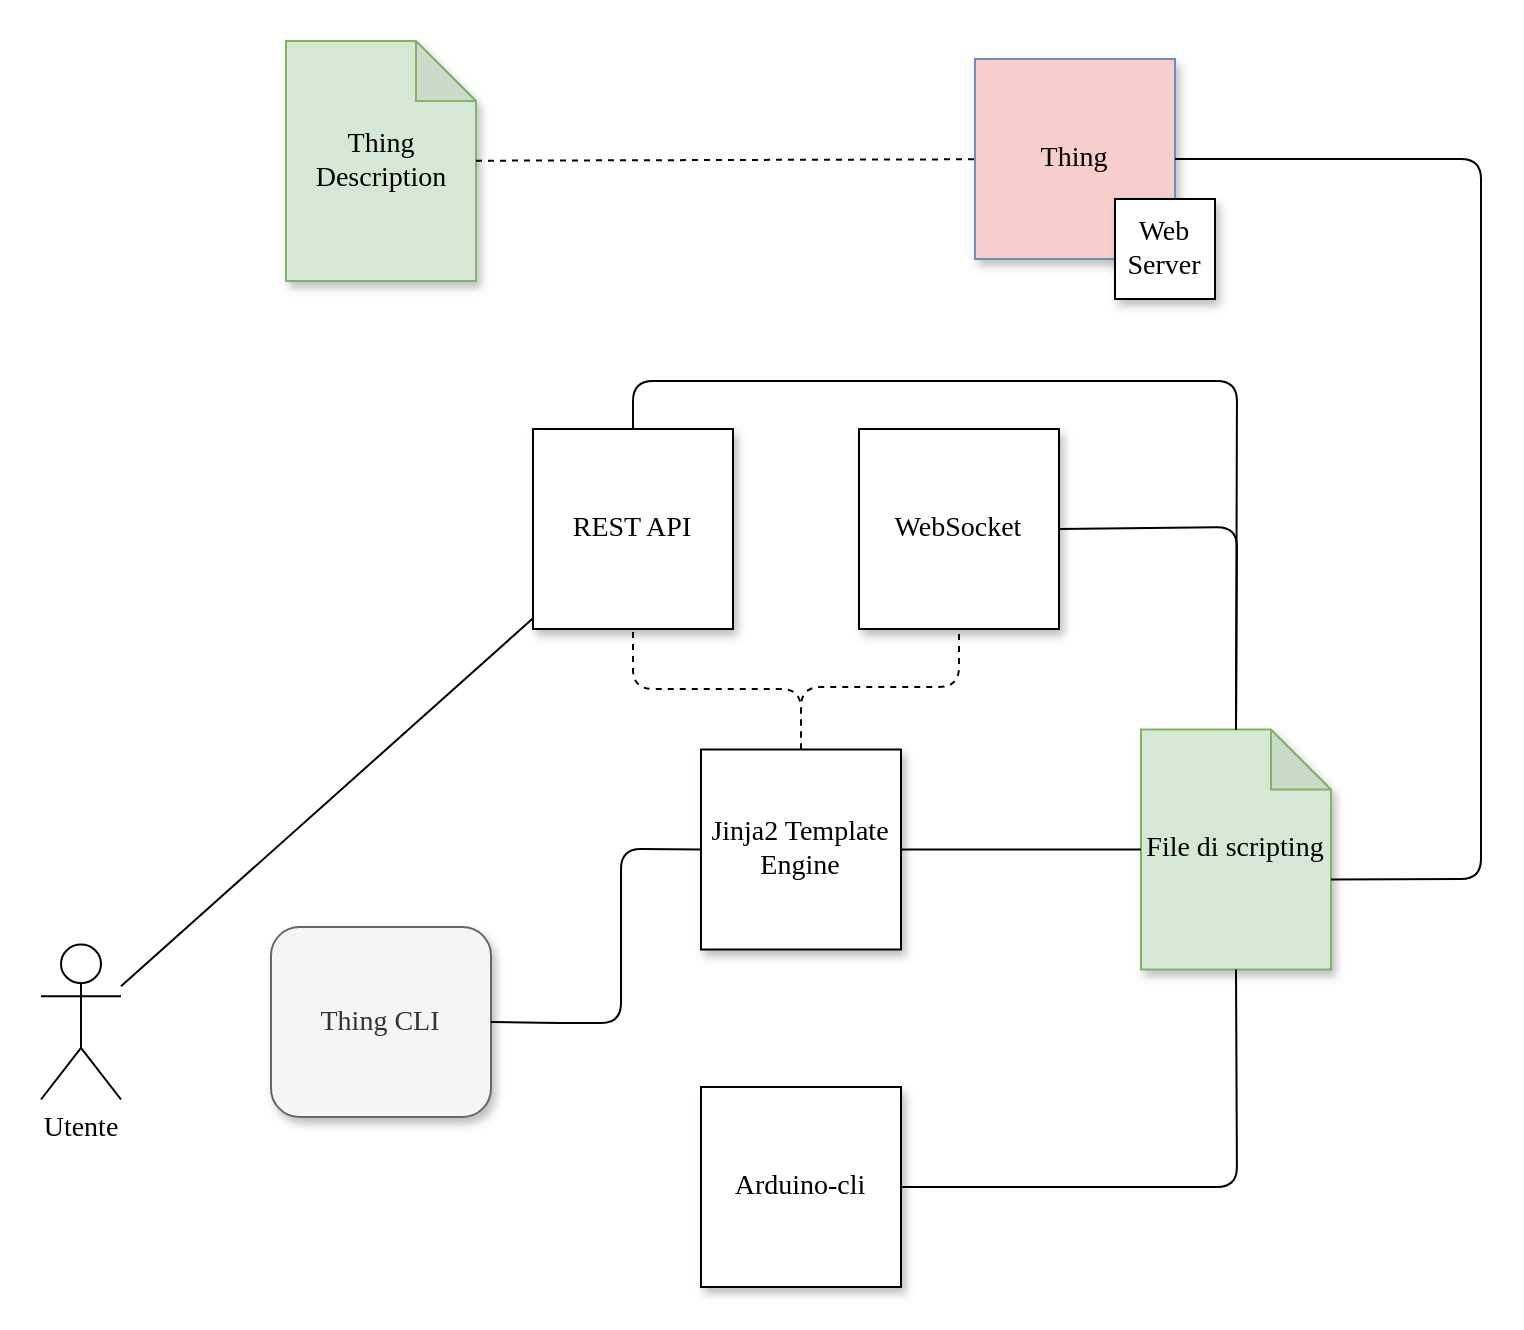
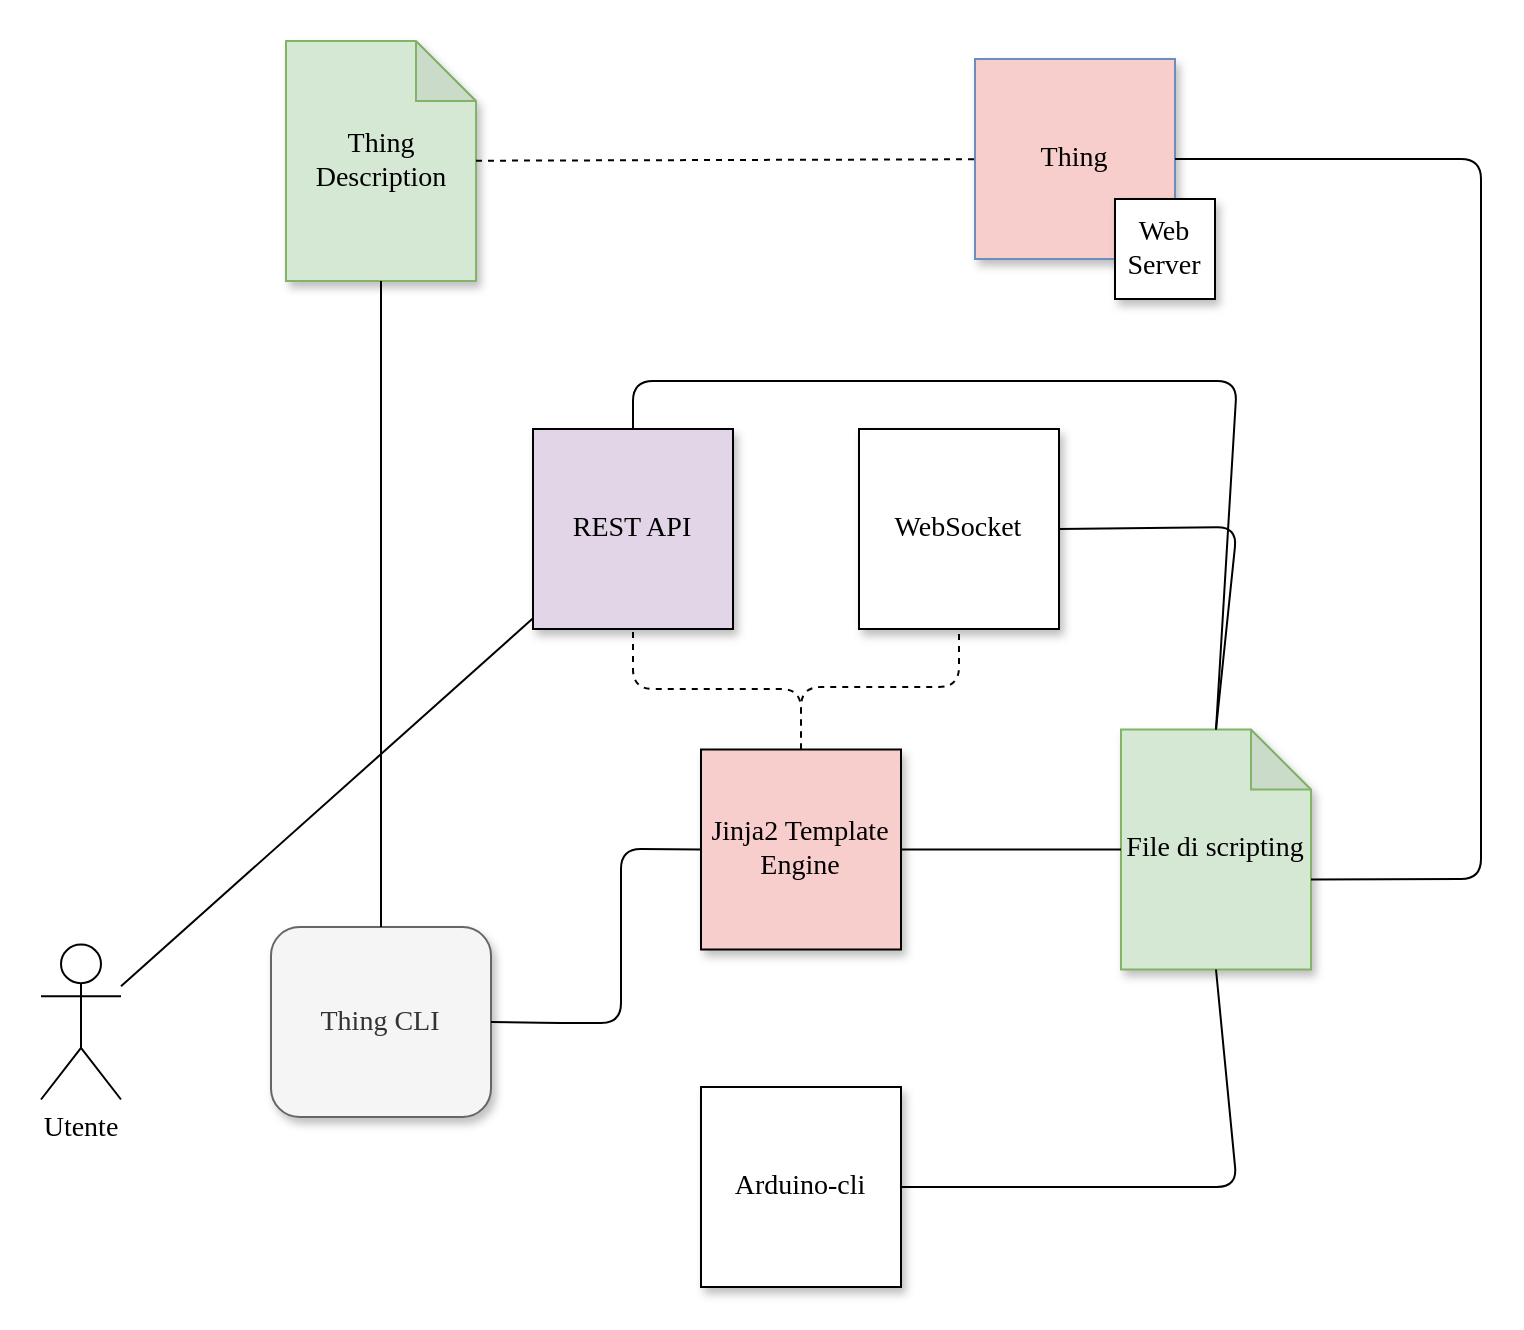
+ <mxCell id="12" value="" style="endArrow=none;html=1;fontFamily=Verdana;fontSize=14;exitX=0.5;exitY=0;exitDx=0;exitDy=0;entryX=0.5;entryY=1;entryDx=0;entryDy=0;entryPerimeter=0;" parent="1" source="3" target="5" edge="1"><mxGeometry width="50" height="50" relative="1" as="geometry"><mxPoint x="180" y="363" as="sourcePoint" /><mxPoint x="230" y="313" as="targetPoint" /></mxGeometry></mxCell>
- <mxCell id="20" value="REST API" style="whiteSpace=wrap;html=1;aspect=fixed;fontFamily=Verdana;fontSize=14;comic=0;shadow=1;" parent="1" vertex="1"><mxGeometry x="266" y="214" width="100" height="100" as="geometry" /></mxCell>
+ <mxCell id="20" value="REST API" style="whiteSpace=wrap;html=1;aspect=fixed;fontFamily=Verdana;fontSize=14;comic=0;shadow=1;fillColor=#e1d5e7;" parent="1" vertex="1"><mxGeometry x="266" y="214" width="100" height="100" as="geometry" /></mxCell>
- <mxCell id="8" value="Jinja2 Template Engine" style="whiteSpace=wrap;html=1;aspect=fixed;fontFamily=Verdana;fontSize=14;comic=0;shadow=1;" parent="1" vertex="1"><mxGeometry x="350" y="374.25" width="100" height="100" as="geometry" /></mxCell>
+ <mxCell id="8" value="Jinja2 Template Engine" style="whiteSpace=wrap;html=1;aspect=fixed;fontFamily=Verdana;fontSize=14;comic=0;shadow=1;fillColor=#f8cecc;" parent="1" vertex="1"><mxGeometry x="350" y="374.25" width="100" height="100" as="geometry" /></mxCell>
- <mxCell id="10" value="File di scripting" style="shape=note;whiteSpace=wrap;html=1;backgroundOutline=1;darkOpacity=0.05;fontFamily=Verdana;fontSize=14;labelBackgroundColor=none;labelBorderColor=none;fillColor=#d5e8d4;strokeColor=#82b366;comic=0;shadow=1;" parent="1" vertex="1"><mxGeometry x="570" y="364.25" width="95" height="120" as="geometry" /></mxCell>
+ <mxCell id="10" value="File di scripting" style="shape=note;whiteSpace=wrap;html=1;backgroundOutline=1;darkOpacity=0.05;fontFamily=Verdana;fontSize=14;labelBackgroundColor=none;labelBorderColor=none;fillColor=#d5e8d4;strokeColor=#82b366;comic=0;shadow=1;" parent="1" vertex="1"><mxGeometry x="560" y="364.25" width="95" height="120" as="geometry" /></mxCell>
